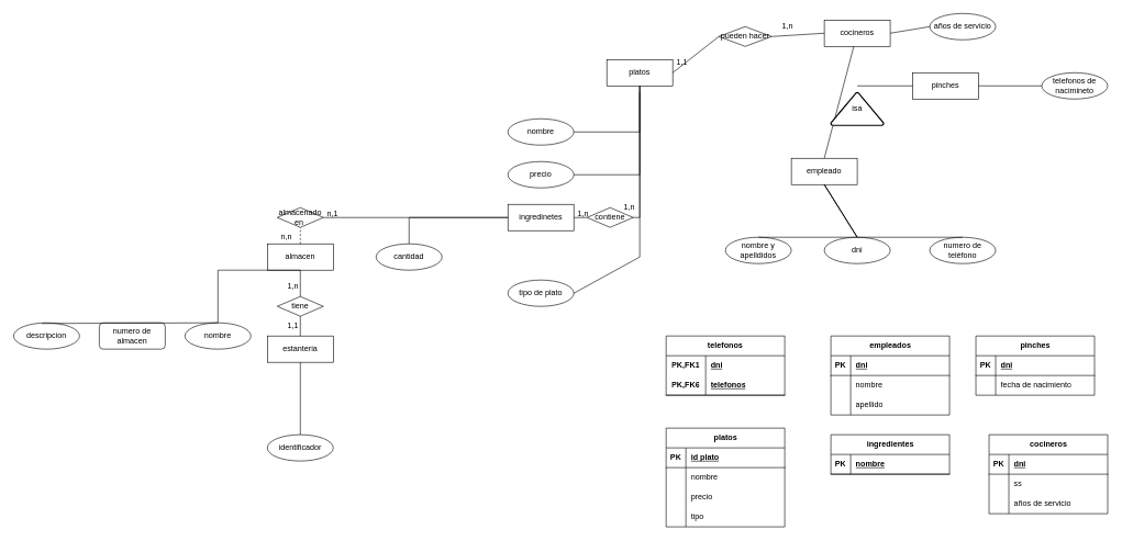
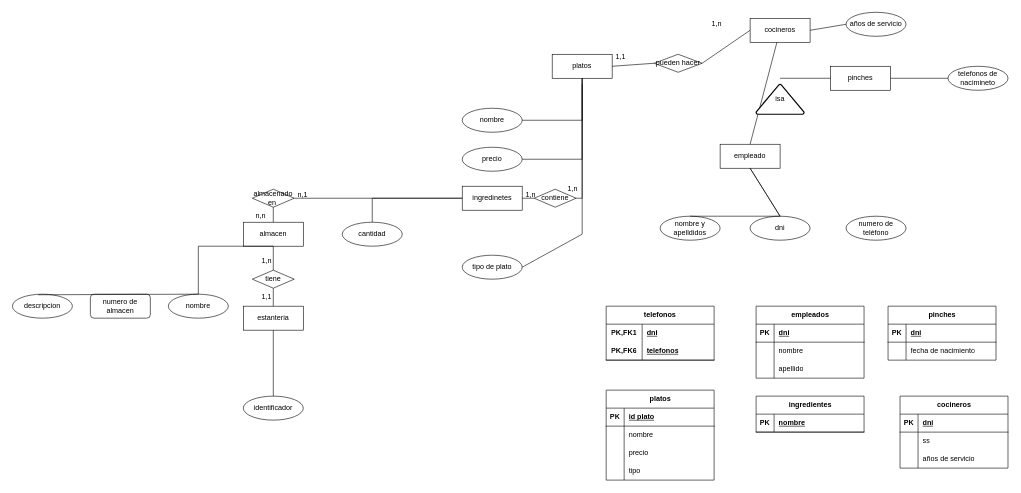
- <mxCell id="45" value="pueden hacer" style="shape=rhombus;perimeter=rhombusPerimeter;whiteSpace=wrap;html=1;align=center;" parent="1" vertex="1"><mxGeometry x="1090" y="40" width="80" height="30" as="geometry" /></mxCell>
+ <mxCell id="45" value="pueden hacer" style="shape=rhombus;perimeter=rhombusPerimeter;whiteSpace=wrap;html=1;align=center;" parent="1" vertex="1"><mxGeometry x="1090" y="90" width="80" height="30" as="geometry" /></mxCell>
- <mxCell id="33" value="" style="endArrow=none;html=1;rounded=0;exitX=0.5;exitY=0;exitDx=0;exitDy=0;entryX=0.5;entryY=1;entryDx=0;entryDy=0;dashed=1;" parent="1" source="29" target="30" edge="1"><mxGeometry relative="1" as="geometry"><mxPoint x="540" y="270" as="sourcePoint" /><mxPoint x="700" y="270" as="targetPoint" /></mxGeometry></mxCell>
+ <mxCell id="33" value="" style="endArrow=none;html=1;rounded=0;exitX=0.5;exitY=0;exitDx=0;exitDy=0;entryX=0.5;entryY=1;entryDx=0;entryDy=0;" parent="1" source="29" target="30" edge="1"><mxGeometry relative="1" as="geometry"><mxPoint x="540" y="270" as="sourcePoint" /><mxPoint x="700" y="270" as="targetPoint" /></mxGeometry></mxCell>
- <mxCell id="8" value="" style="endArrow=none;html=1;rounded=0;entryX=0.5;entryY=1;entryDx=0;entryDy=0;exitX=0.5;exitY=0;exitDx=0;exitDy=0;" parent="1" source="5" target="2" edge="1"><mxGeometry relative="1" as="geometry"><mxPoint x="1310" y="370" as="sourcePoint" /><mxPoint x="1310" y="290" as="targetPoint" /><Array as="points"><mxPoint x="1300" y="360" /></Array></mxGeometry></mxCell>
